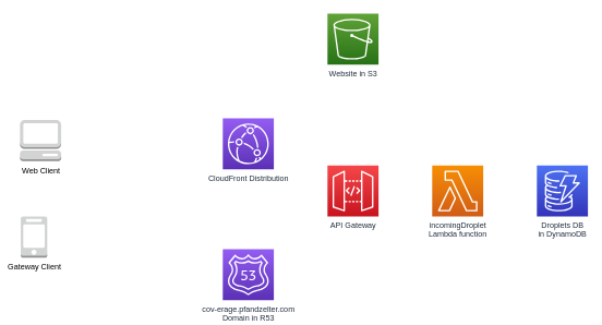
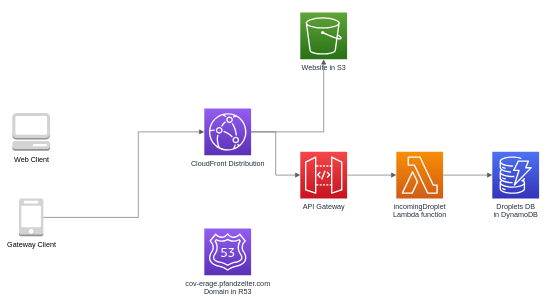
- <mxCell id="12" value="Web Client" style="outlineConnect=0;dashed=0;verticalLabelPosition=bottom;verticalAlign=top;align=center;html=1;shape=mxgraph.aws3.management_console;fillColor=#D2D3D3;gradientColor=none;" parent="1" vertex="1"><mxGeometry x="30" y="182.5" width="63" height="63" as="geometry" /></mxCell>
+ <mxCell id="12" value="Web Client" style="outlineConnect=0;dashed=0;verticalLabelPosition=bottom;verticalAlign=top;align=center;html=1;shape=mxgraph.aws3.management_console;fillColor=#D2D3D3;gradientColor=none;" parent="1" vertex="1"><mxGeometry x="20" y="187.5" width="63" height="63" as="geometry" /></mxCell>
+ <mxCell id="13" value="" style="edgeStyle=orthogonalEdgeStyle;html=1;endArrow=block;elbow=vertical;startArrow=none;endFill=1;strokeColor=#545B64;rounded=0;" parent="1" source="7" target="6" edge="1"><mxGeometry width="100" relative="1" as="geometry"><mxPoint x="389" y="390" as="sourcePoint" /><mxPoint x="389" y="268" as="targetPoint" /><Array as="points" /></mxGeometry></mxCell>
+ <mxCell id="8" value="" style="edgeStyle=orthogonalEdgeStyle;html=1;endArrow=block;elbow=vertical;startArrow=none;endFill=1;strokeColor=#545B64;rounded=0;" parent="1" source="7" target="2" edge="1"><mxGeometry width="100" relative="1" as="geometry"><mxPoint x="420" y="190" as="sourcePoint" /><mxPoint x="520" y="190" as="targetPoint" /><Array as="points" /></mxGeometry></mxCell>
+ <mxCell id="9" value="" style="edgeStyle=orthogonalEdgeStyle;html=1;endArrow=block;elbow=vertical;startArrow=none;endFill=1;strokeColor=#545B64;rounded=0;" parent="1" source="2" target="3" edge="1"><mxGeometry width="100" relative="1" as="geometry"><mxPoint x="428" y="229" as="sourcePoint" /><mxPoint x="510" y="229" as="targetPoint" /><Array as="points" /></mxGeometry></mxCell>
+ <mxCell id="10" value="" style="edgeStyle=orthogonalEdgeStyle;html=1;endArrow=block;elbow=vertical;startArrow=none;endFill=1;strokeColor=#545B64;rounded=0;" parent="1" source="3" target="4" edge="1"><mxGeometry width="100" relative="1" as="geometry"><mxPoint x="588" y="229" as="sourcePoint" /><mxPoint x="670" y="229" as="targetPoint" /><Array as="points" /></mxGeometry></mxCell>
+ <mxCell id="14" value="" style="edgeStyle=orthogonalEdgeStyle;html=1;endArrow=block;elbow=vertical;startArrow=none;endFill=1;strokeColor=#545B64;rounded=0;" parent="1" source="11" target="7" edge="1"><mxGeometry width="100" relative="1" as="geometry"><mxPoint x="93" y="229" as="sourcePoint" /><mxPoint x="350" y="229" as="targetPoint" /><Array as="points"><mxPoint x="230" y="362" /><mxPoint x="230" y="219" /></Array></mxGeometry></mxCell>
